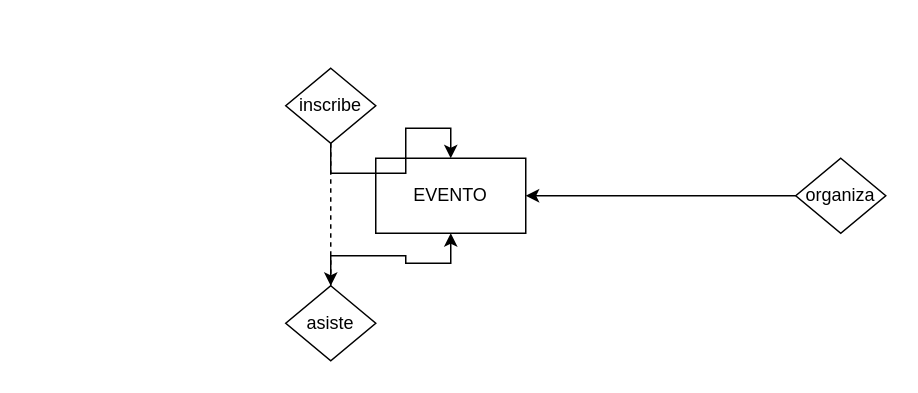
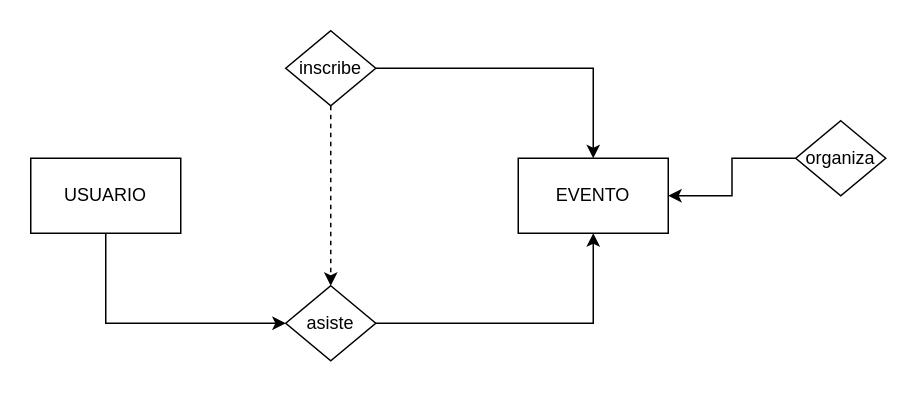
- <mxCell id="7" value="inscribe" style="shape=rhombus;html=1;dashed=0;whiteSpace=wrap;perimeter=rhombusPerimeter;" vertex="1" parent="1"><mxGeometry x="190" y="45" width="60" height="50" as="geometry" /></mxCell>
+ <mxCell id="7" value="inscribe" style="shape=rhombus;html=1;dashed=0;whiteSpace=wrap;perimeter=rhombusPerimeter;" vertex="1" parent="1"><mxGeometry x="190" y="20" width="60" height="50" as="geometry" /></mxCell>
+ <mxCell id="3" value="USUARIO" style="html=1;dashed=0;whiteSpace=wrap;" vertex="1" parent="1"><mxGeometry x="20" y="105" width="100" height="50" as="geometry" /></mxCell>
- <mxCell id="4" value="EVENTO" style="html=1;dashed=0;whiteSpace=wrap;" vertex="1" parent="1"><mxGeometry x="250" y="105" width="100" height="50" as="geometry" /></mxCell>
+ <mxCell id="4" value="EVENTO" style="html=1;dashed=0;whiteSpace=wrap;" vertex="1" parent="1"><mxGeometry x="345" y="105" width="100" height="50" as="geometry" /></mxCell>
- <mxCell id="9" value="organiza" style="shape=rhombus;html=1;dashed=0;whiteSpace=wrap;perimeter=rhombusPerimeter;" vertex="1" parent="1"><mxGeometry x="530" y="105" width="60" height="50" as="geometry" /></mxCell>
+ <mxCell id="9" value="organiza" style="shape=rhombus;html=1;dashed=0;whiteSpace=wrap;perimeter=rhombusPerimeter;" vertex="1" parent="1"><mxGeometry x="530" y="80" width="60" height="50" as="geometry" /></mxCell>
+ <mxCell id="2" style="edgeStyle=orthogonalEdgeStyle;rounded=0;orthogonalLoop=1;jettySize=auto;html=1;entryX=0;entryY=0.5;entryDx=0;entryDy=0;" edge="1" parent="1" source="3" target="11"><mxGeometry relative="1" as="geometry"><mxPoint x="130" y="230" as="targetPoint" /><Array as="points"><mxPoint x="70" y="215" /></Array></mxGeometry></mxCell>
